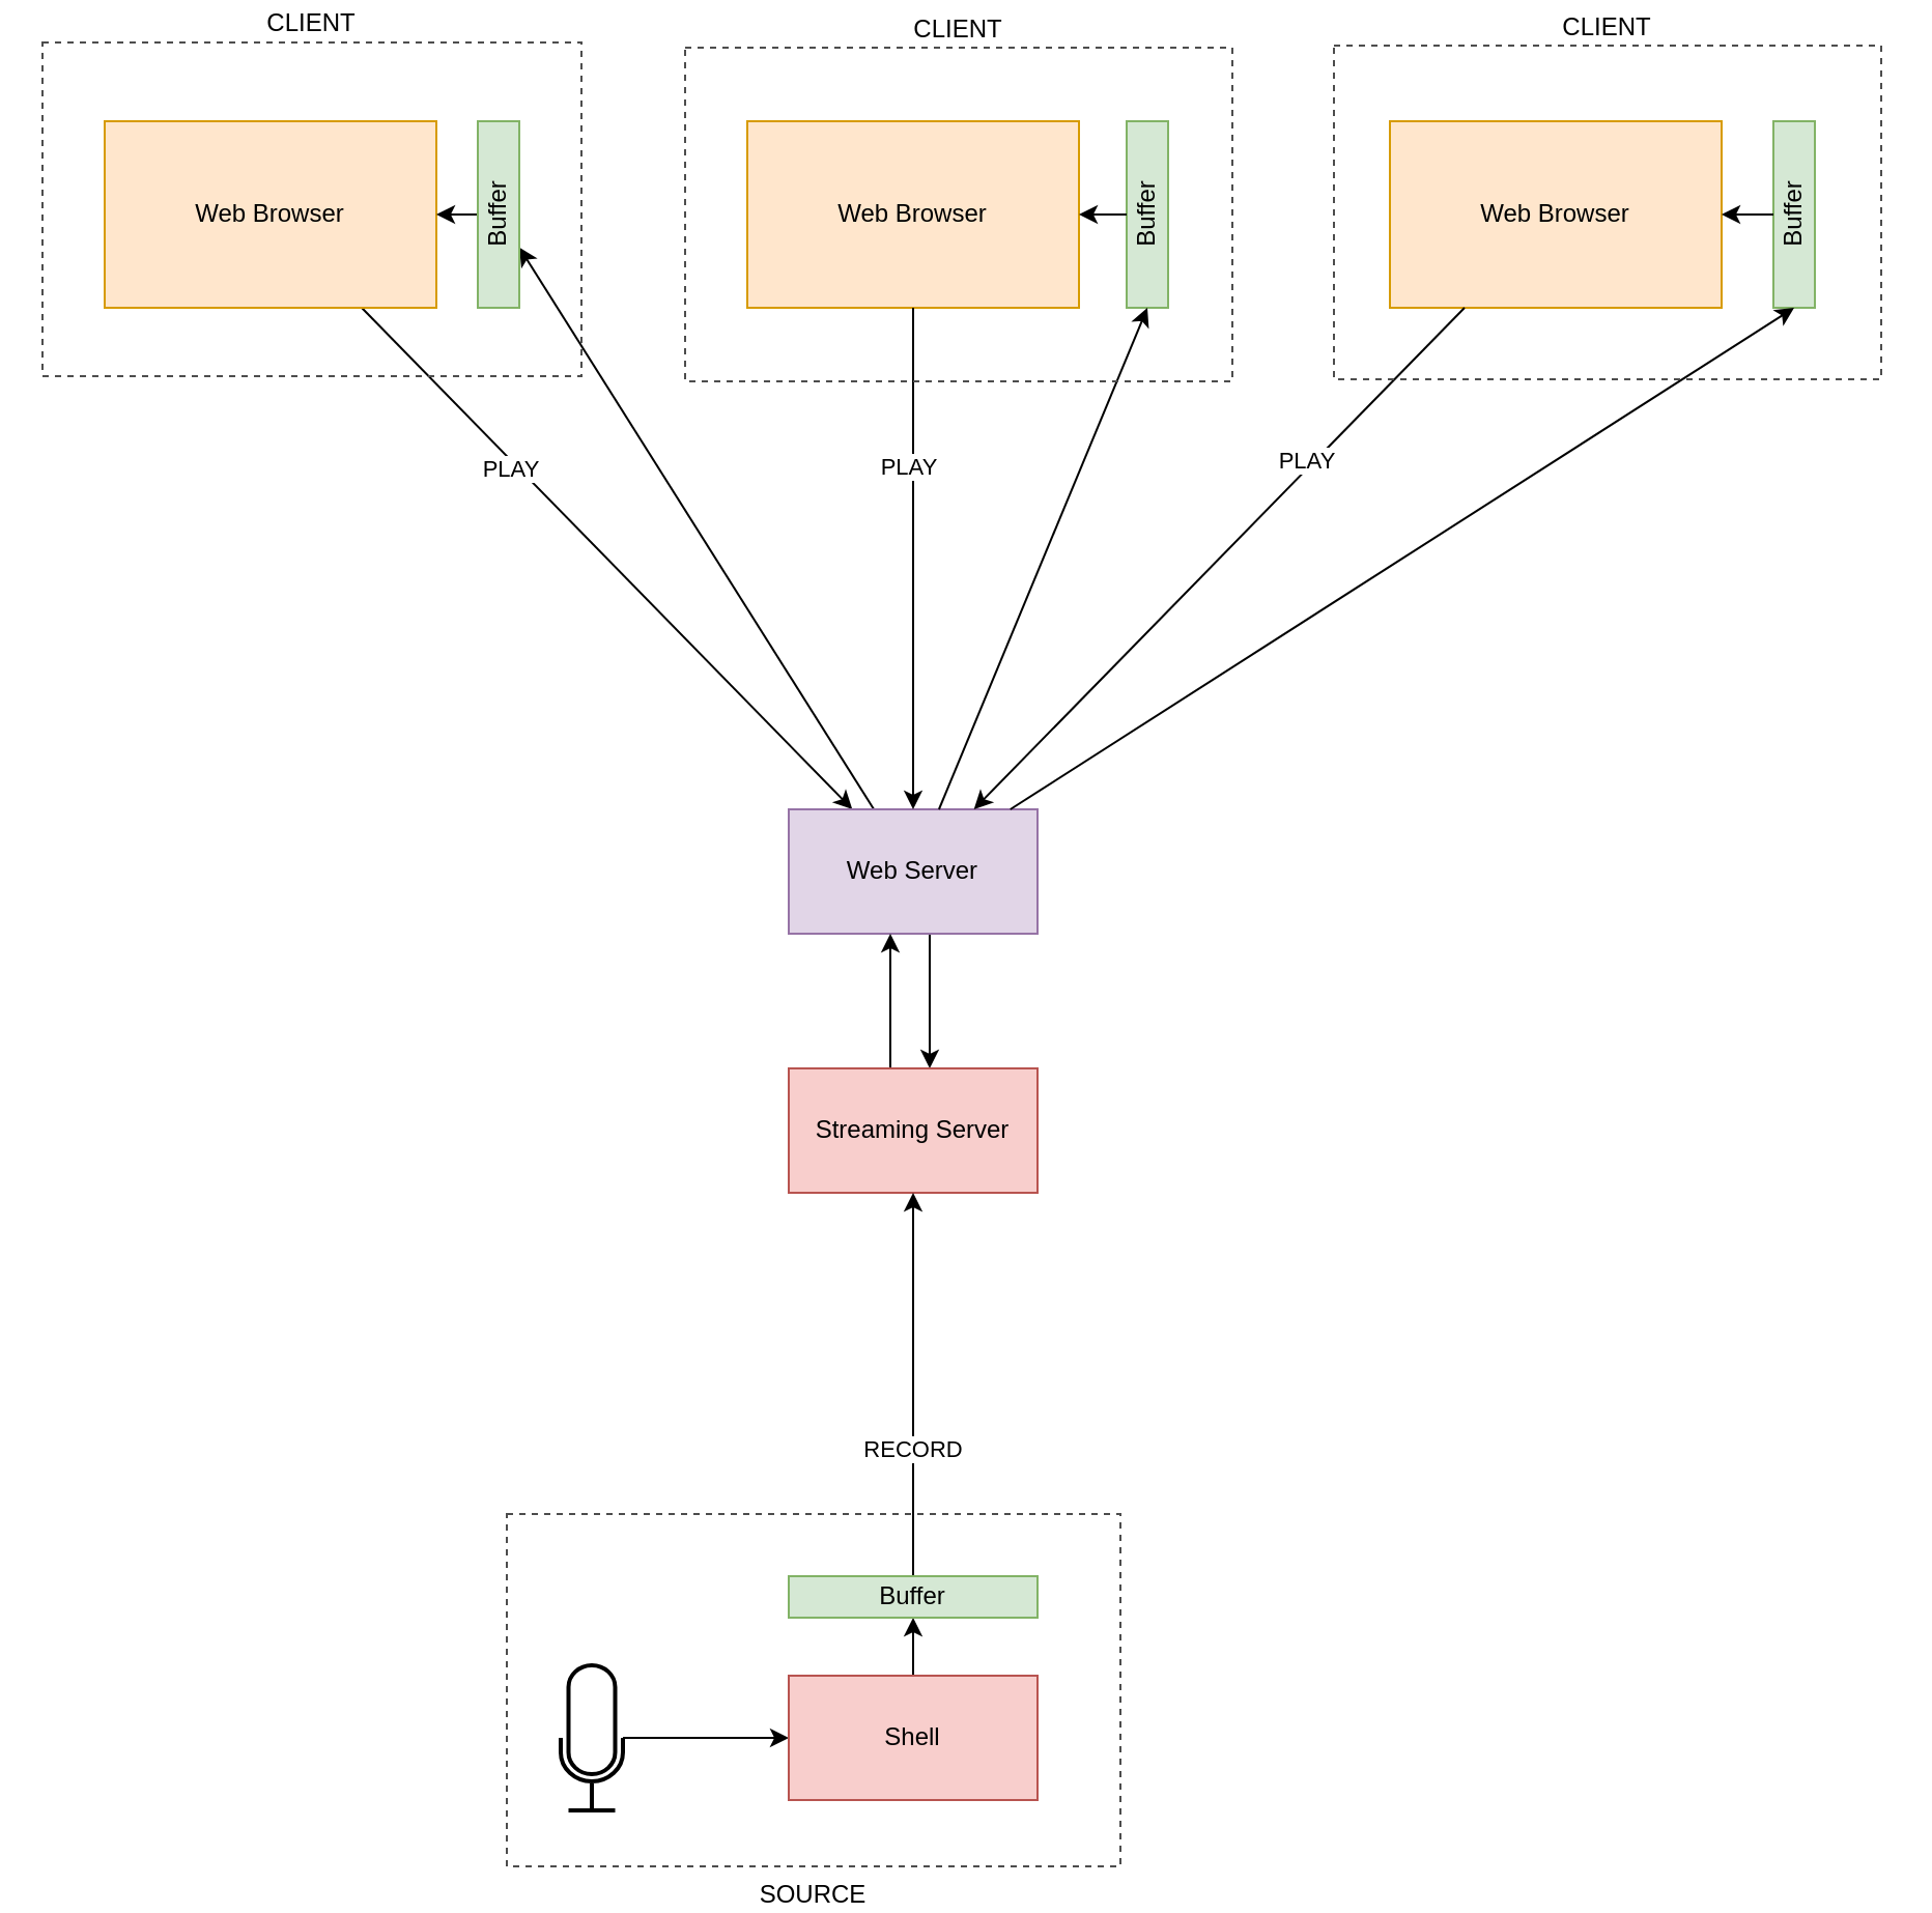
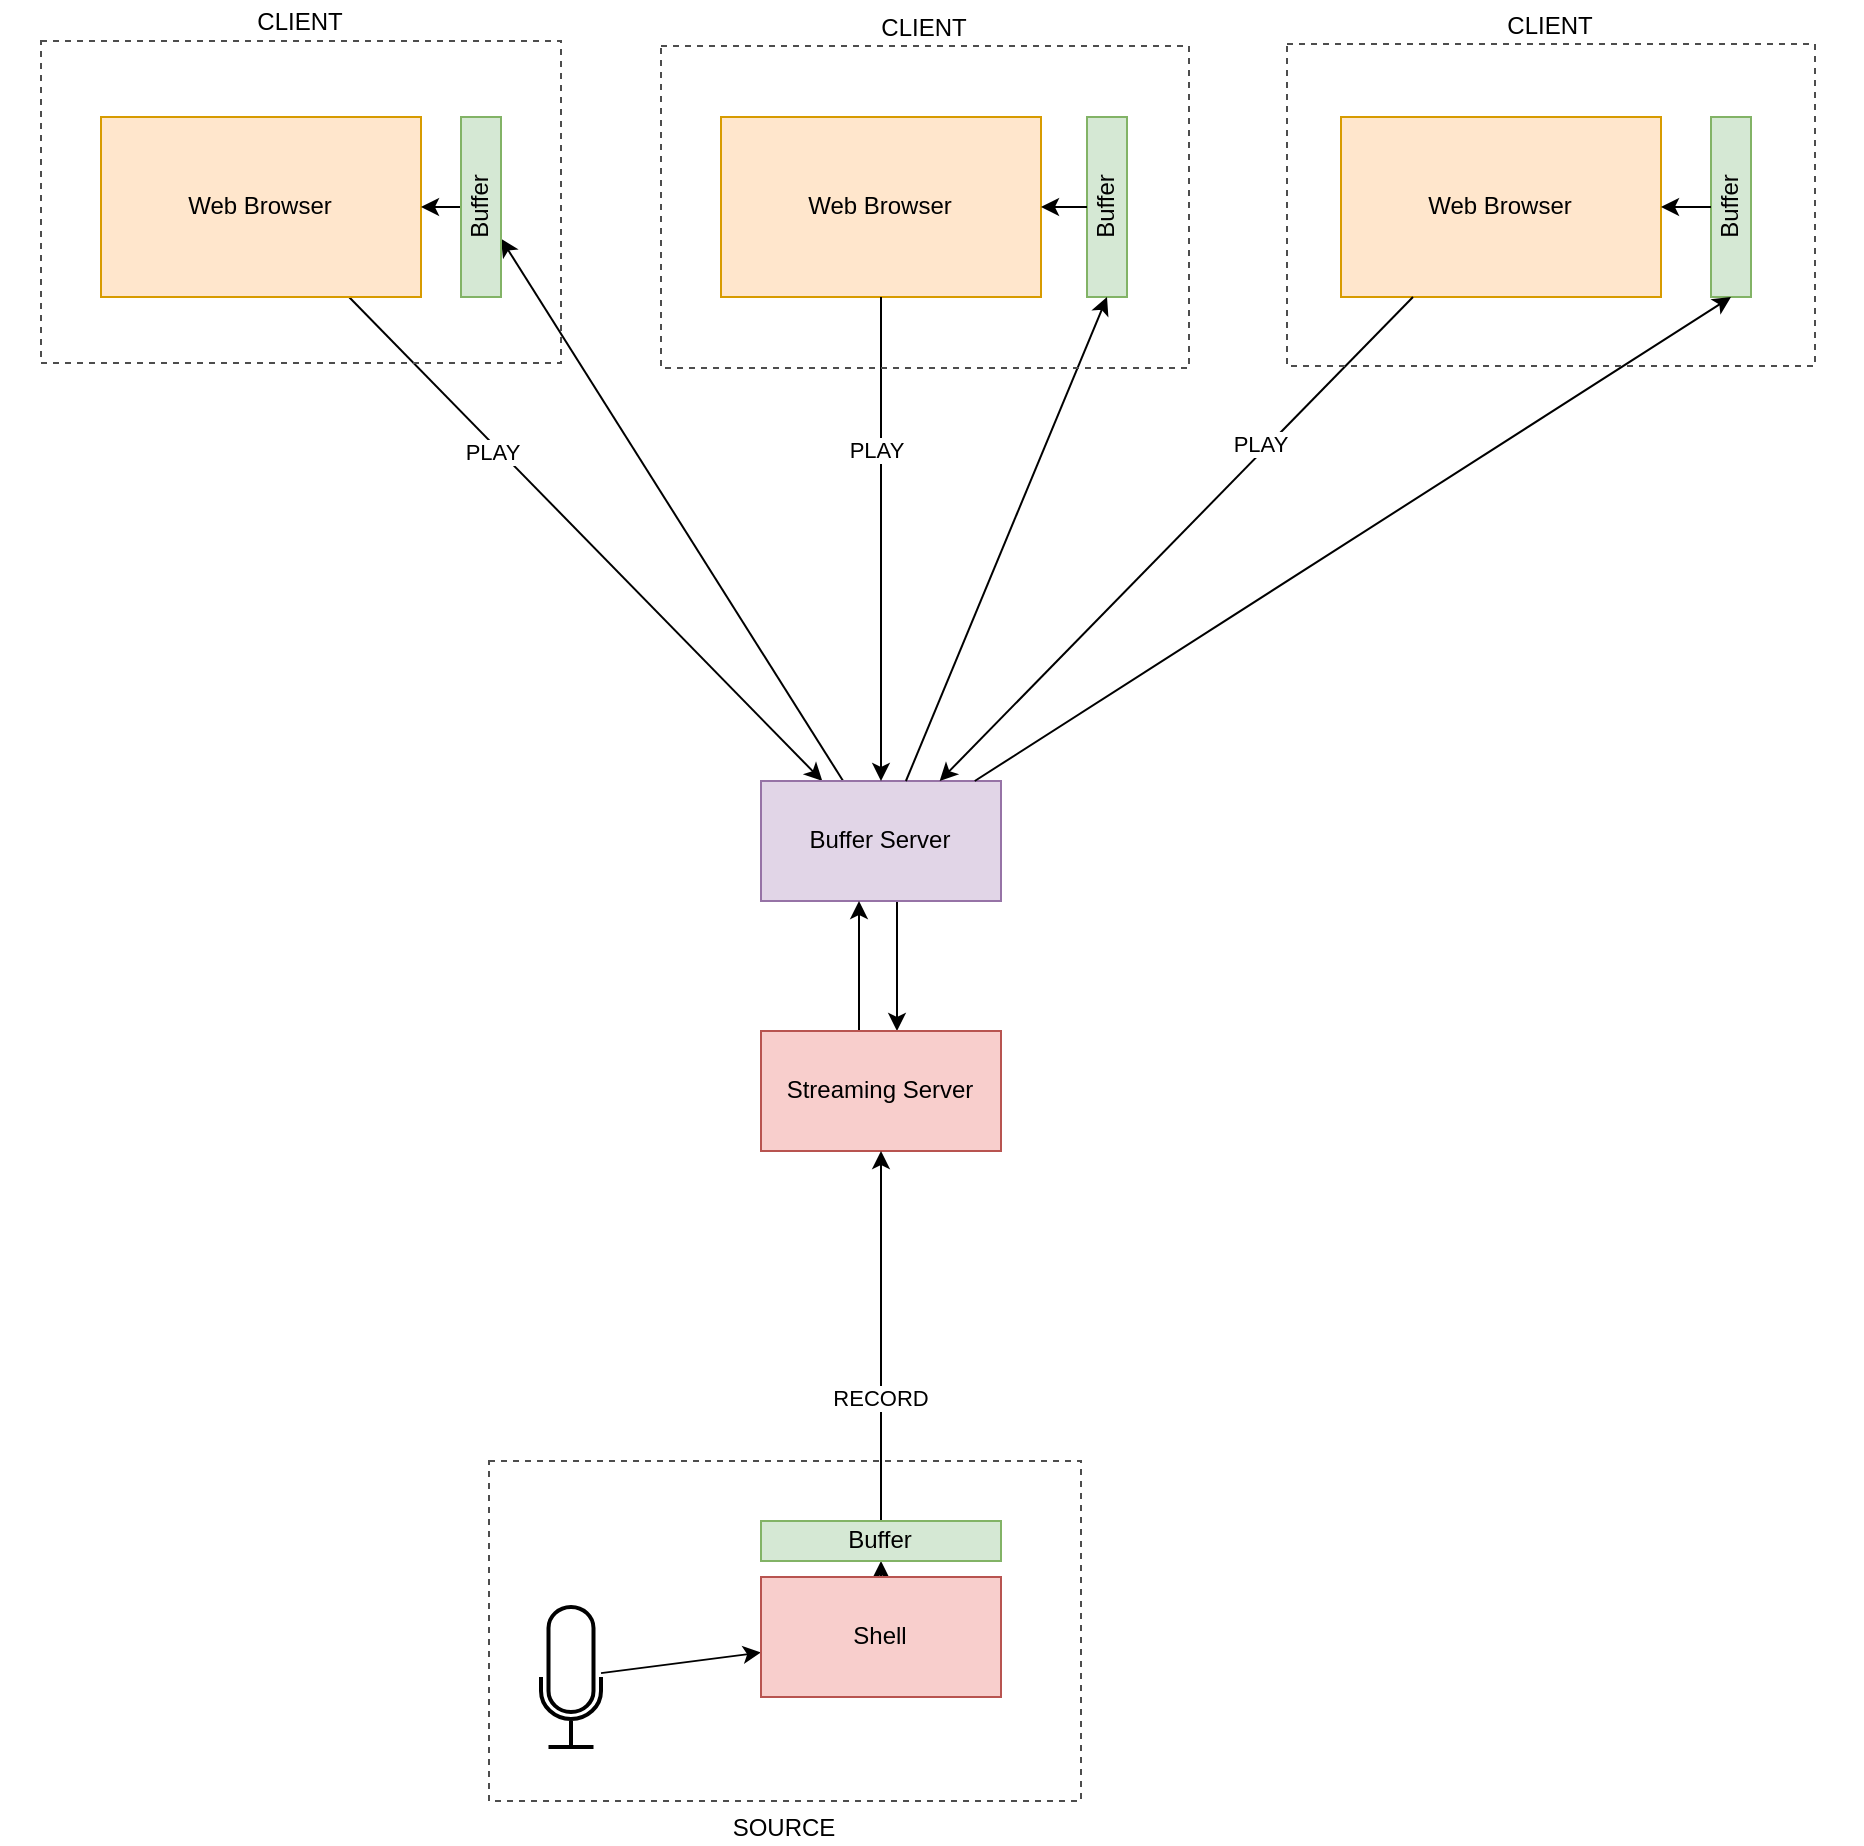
- <mxCell id="7" value="Web Server" style="rounded=0;whiteSpace=wrap;html=1;fillColor=#e1d5e7;strokeColor=#9673a6;" parent="1" vertex="1"><mxGeometry x="380" y="390" width="120" height="60" as="geometry" /></mxCell>
+ <mxCell id="7" value="Buffer Server" style="rounded=0;whiteSpace=wrap;html=1;fillColor=#e1d5e7;strokeColor=#9673a6;" parent="1" vertex="1"><mxGeometry x="380" y="390" width="120" height="60" as="geometry" /></mxCell>
- <mxCell id="16" value="Shell" style="rounded=0;whiteSpace=wrap;html=1;fillColor=#f8cecc;strokeColor=#b85450;" vertex="1" parent="1"><mxGeometry x="380" y="808" width="120" height="60" as="geometry" /></mxCell>
+ <mxCell id="16" value="Shell" style="rounded=0;whiteSpace=wrap;html=1;fillColor=#f8cecc;strokeColor=#b85450;" vertex="1" parent="1"><mxGeometry x="380" y="788" width="120" height="60" as="geometry" /></mxCell>
